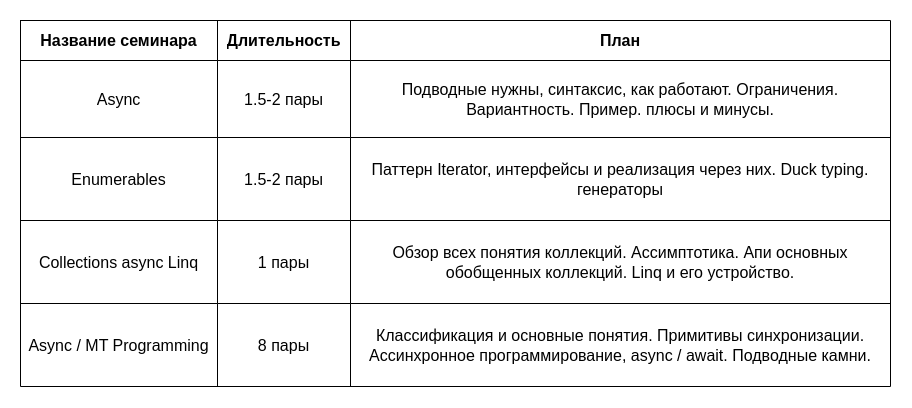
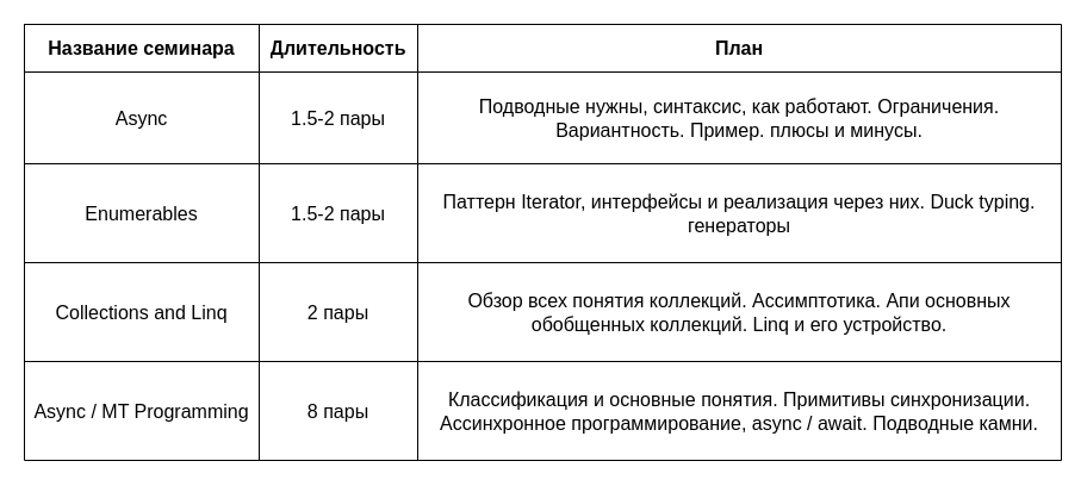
- <mxCell id="16" value="Collections async Linq" style="shape=partialRectangle;html=1;whiteSpace=wrap;connectable=0;strokeColor=inherit;overflow=hidden;fillColor=none;top=0;left=0;bottom=0;right=0;pointerEvents=1;fontSize=16;" parent="15" vertex="1"><mxGeometry width="197" height="83" as="geometry"><mxRectangle width="197" height="83" as="alternateBounds" /></mxGeometry></mxCell>
+ <mxCell id="16" value="Collections and Linq" style="shape=partialRectangle;html=1;whiteSpace=wrap;connectable=0;strokeColor=inherit;overflow=hidden;fillColor=none;top=0;left=0;bottom=0;right=0;pointerEvents=1;fontSize=16;" parent="15" vertex="1"><mxGeometry width="197" height="83" as="geometry"><mxRectangle width="197" height="83" as="alternateBounds" /></mxGeometry></mxCell>
- <mxCell id="17" value="1 пары" style="shape=partialRectangle;html=1;whiteSpace=wrap;connectable=0;strokeColor=inherit;overflow=hidden;fillColor=none;top=0;left=0;bottom=0;right=0;pointerEvents=1;fontSize=16;" parent="15" vertex="1"><mxGeometry x="197" width="133" height="83" as="geometry"><mxRectangle width="133" height="83" as="alternateBounds" /></mxGeometry></mxCell>
+ <mxCell id="17" value="2 пары" style="shape=partialRectangle;html=1;whiteSpace=wrap;connectable=0;strokeColor=inherit;overflow=hidden;fillColor=none;top=0;left=0;bottom=0;right=0;pointerEvents=1;fontSize=16;" parent="15" vertex="1"><mxGeometry x="197" width="133" height="83" as="geometry"><mxRectangle width="133" height="83" as="alternateBounds" /></mxGeometry></mxCell>
